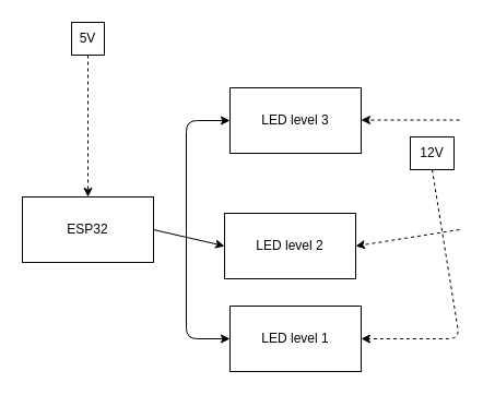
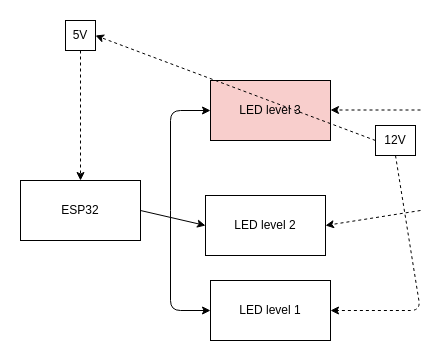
+ <mxCell id="8" value="" style="endArrow=classic;html=1;entryX=1;entryY=0.5;entryDx=0;entryDy=0;exitX=0;exitY=0.5;exitDx=0;exitDy=0;dashed=1;" edge="1" parent="1" source="7" target="6"><mxGeometry width="50" height="50" relative="1" as="geometry"><mxPoint x="279" y="50" as="sourcePoint" /><mxPoint x="329" y="0" as="targetPoint" /></mxGeometry></mxCell>
- <mxCell id="3" value="LED level 3" style="rounded=0;whiteSpace=wrap;html=1;" vertex="1" parent="1"><mxGeometry x="210" y="80" width="120" height="60" as="geometry" /></mxCell>
+ <mxCell id="3" value="LED level 3" style="rounded=0;whiteSpace=wrap;html=1;fillColor=#f8cecc;" vertex="1" parent="1"><mxGeometry x="210" y="80" width="120" height="60" as="geometry" /></mxCell>
